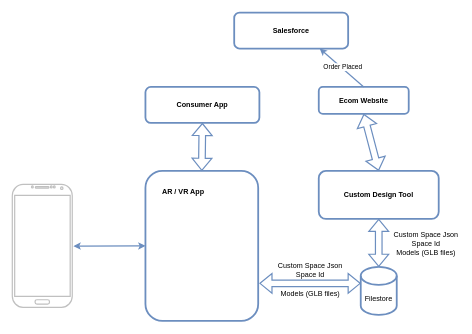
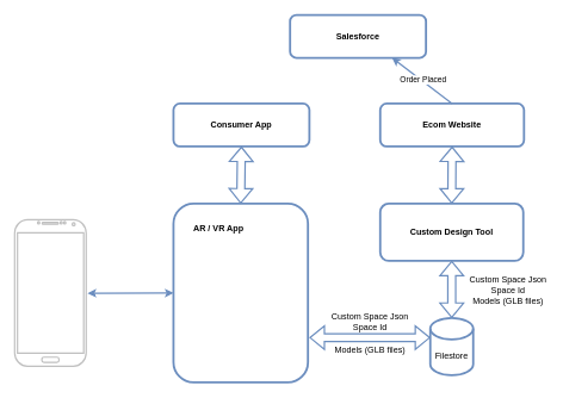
- <mxCell id="15" value="&lt;b&gt;Salesforce&lt;/b&gt;" style="rounded=1;whiteSpace=wrap;html=1;fillColor=none;gradientColor=#7ea6e0;strokeColor=#6c8ebf;strokeWidth=3;" parent="1" vertex="1"><mxGeometry x="390" y="20" width="190" height="60" as="geometry" /></mxCell>
+ <mxCell id="15" value="&lt;b&gt;Salesforce&lt;/b&gt;" style="rounded=1;whiteSpace=wrap;html=1;fillColor=none;gradientColor=#7ea6e0;strokeColor=#6c8ebf;strokeWidth=3;" parent="1" vertex="1"><mxGeometry x="405" y="20" width="190" height="60" as="geometry" /></mxCell>
- <mxCell id="12" value="&lt;b&gt;Ecom Website&lt;/b&gt;" style="rounded=1;whiteSpace=wrap;html=1;fillColor=none;gradientColor=#7ea6e0;strokeColor=#6c8ebf;strokeWidth=3;" parent="1" vertex="1"><mxGeometry x="531" y="144" width="150" height="45" as="geometry" /></mxCell>
+ <mxCell id="12" value="&lt;b&gt;Ecom Website&lt;/b&gt;" style="rounded=1;whiteSpace=wrap;html=1;fillColor=none;gradientColor=#7ea6e0;strokeColor=#6c8ebf;strokeWidth=3;" parent="1" vertex="1"><mxGeometry x="531" y="144" width="201" height="60" as="geometry" /></mxCell>
